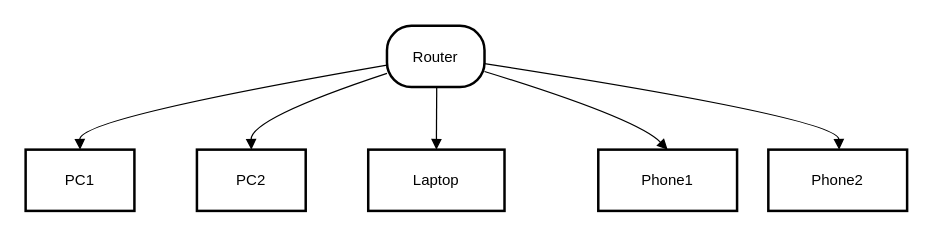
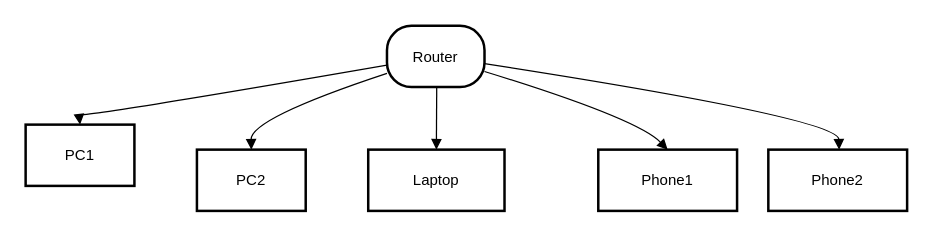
- <mxCell id="3" value="PC1" style="whiteSpace=wrap;strokeWidth=2;" vertex="1" parent="1"><mxGeometry x="20" y="119" width="87" height="49" as="geometry" /></mxCell>
+ <mxCell id="3" value="PC1" style="whiteSpace=wrap;strokeWidth=2;" vertex="1" parent="1"><mxGeometry x="20" y="99" width="87" height="49" as="geometry" /></mxCell>
